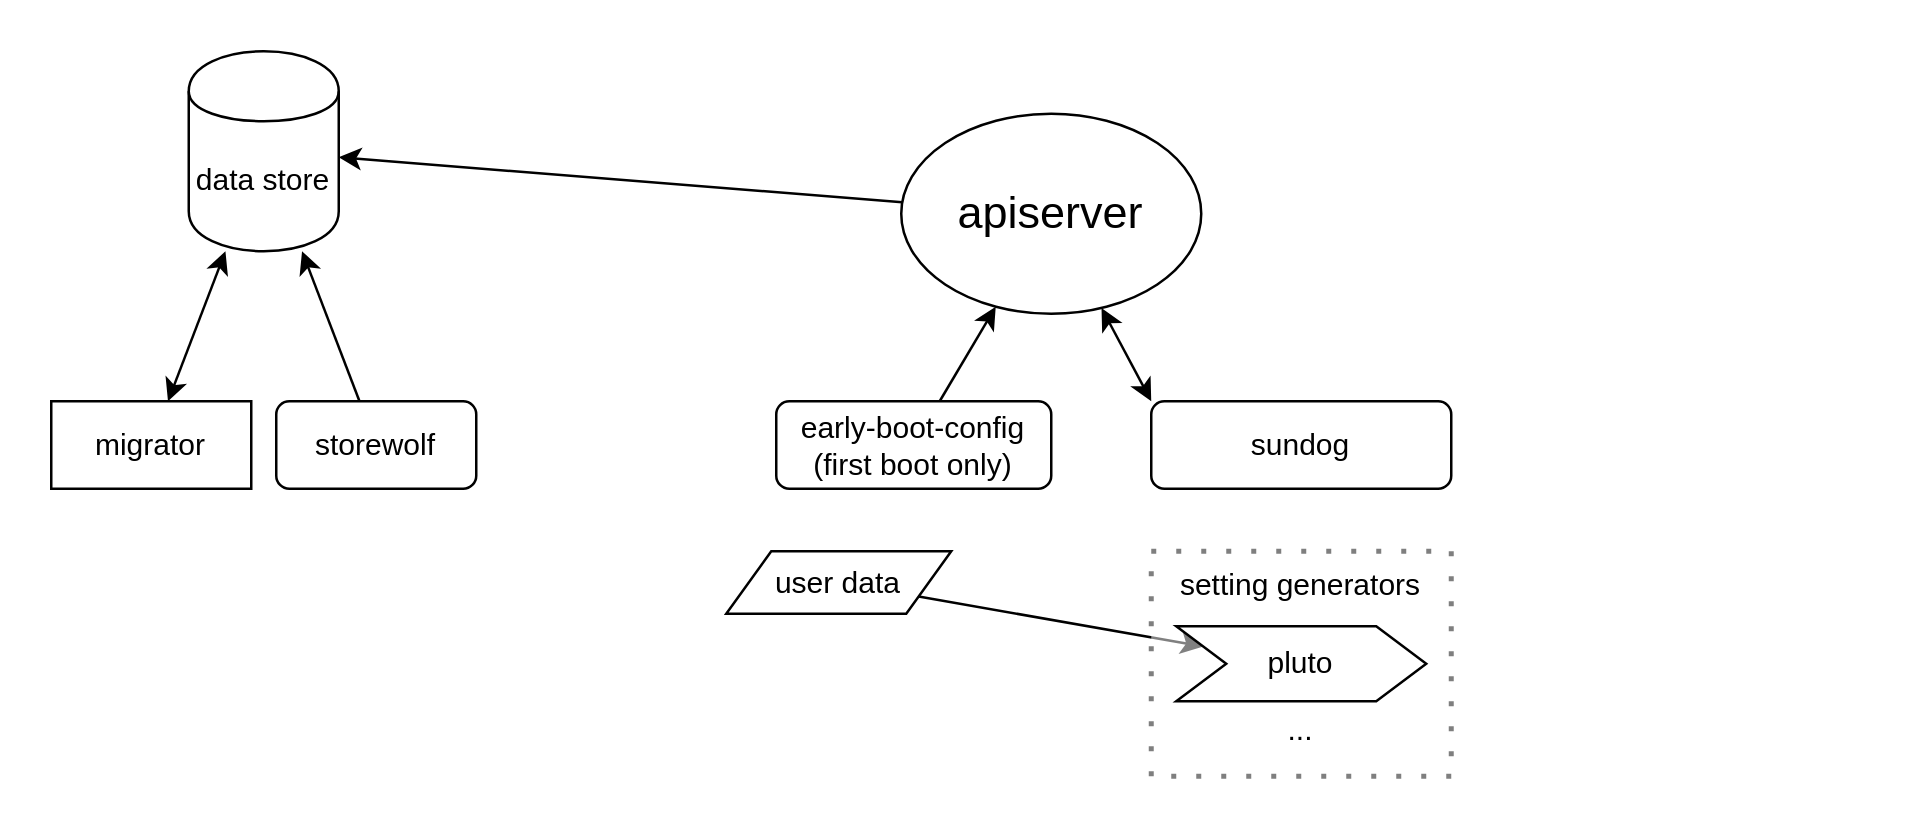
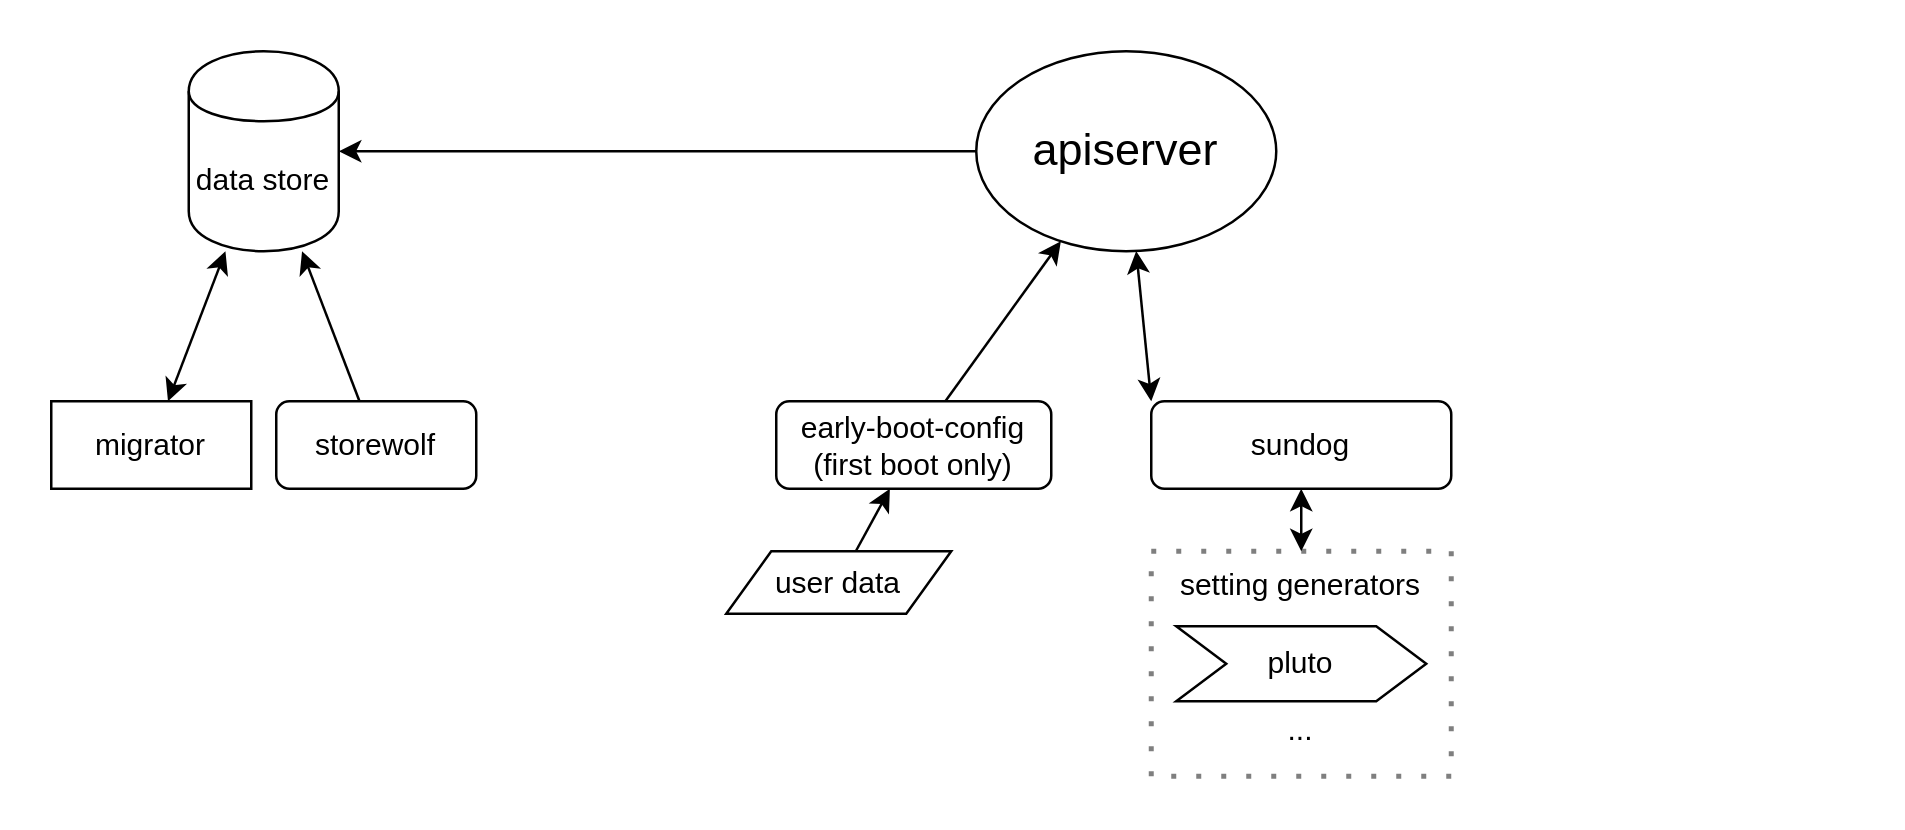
- <mxCell id="6" value="apiserver" style="ellipse;whiteSpace=wrap;html=1;fontSize=18;" parent="1" vertex="1"><mxGeometry x="360" y="45" width="120" height="80" as="geometry" /></mxCell>
+ <mxCell id="6" value="apiserver" style="ellipse;whiteSpace=wrap;html=1;fontSize=18;" parent="1" vertex="1"><mxGeometry x="390" y="20" width="120" height="80" as="geometry" /></mxCell>
+ <mxCell id="19" value="" style="endArrow=classic;startArrow=classic;html=1;entryX=0.5;entryY=1;entryDx=0;entryDy=0;" parent="15" source="17" target="20" edge="1"><mxGeometry width="50" height="50" relative="1" as="geometry"><mxPoint x="-250" y="305" as="sourcePoint" /><mxPoint x="-200" y="255" as="targetPoint" /></mxGeometry></mxCell>
- <mxCell id="13" value="" style="endArrow=classic;html=1;" parent="1" source="12" target="18" edge="1"><mxGeometry width="50" height="50" relative="1" as="geometry"><mxPoint x="30" y="385" as="sourcePoint" /><mxPoint x="350" y="265" as="targetPoint" /></mxGeometry></mxCell>
+ <mxCell id="13" value="" style="endArrow=classic;html=1;" parent="1" source="12" target="5" edge="1"><mxGeometry width="50" height="50" relative="1" as="geometry"><mxPoint x="30" y="385" as="sourcePoint" /><mxPoint x="350" y="265" as="targetPoint" /></mxGeometry></mxCell>
